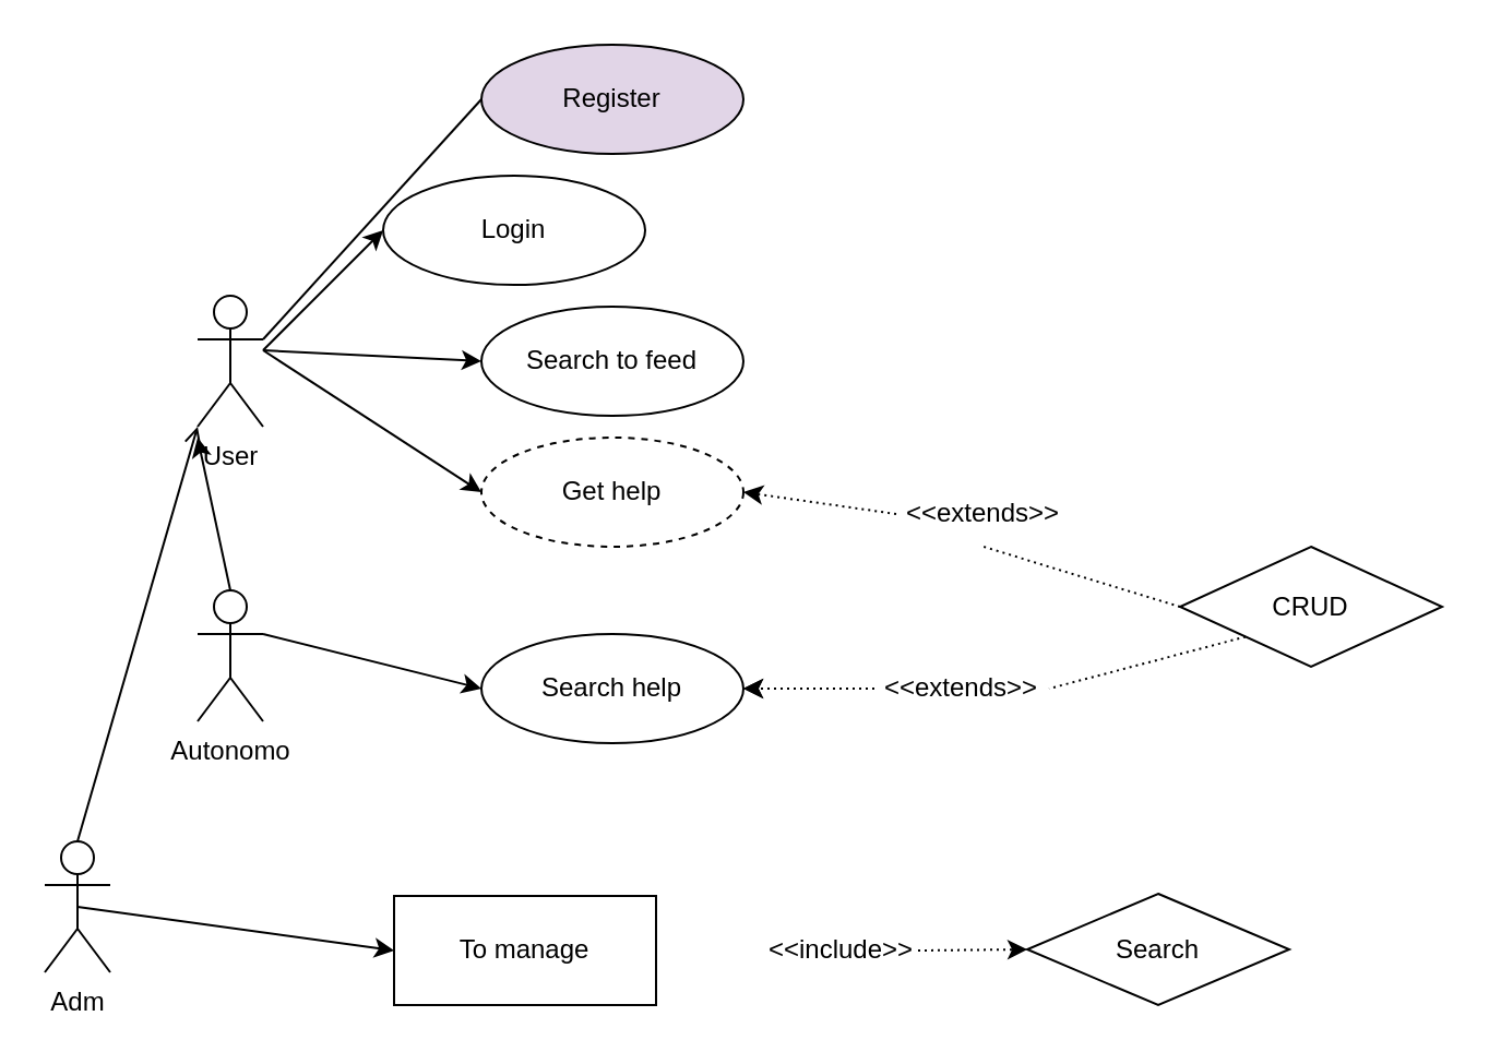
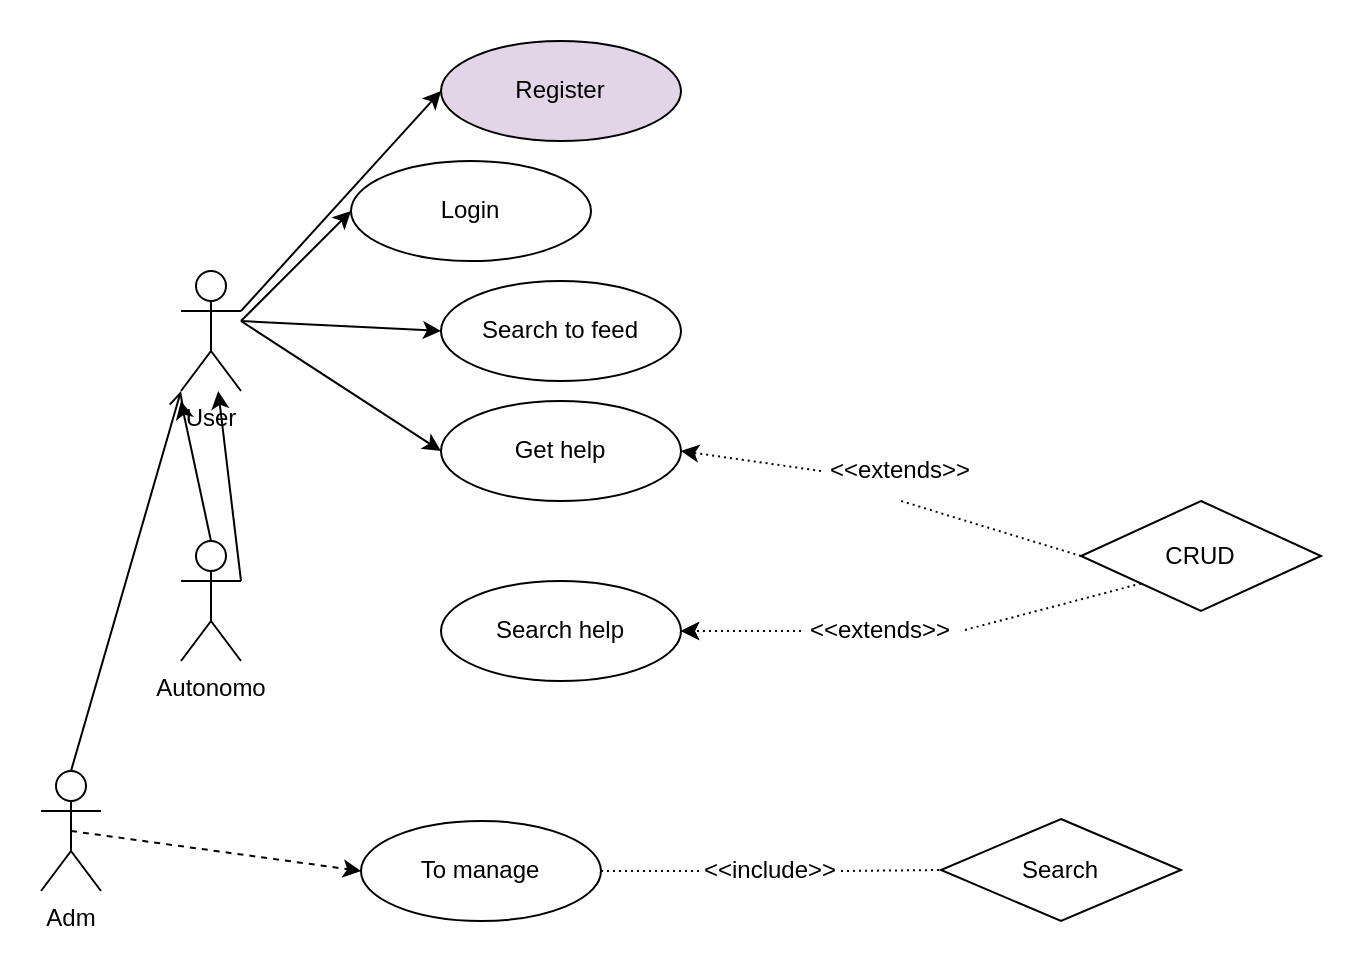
- <mxCell id="10" value="" style="endArrow=none;html=1;rounded=0;entryX=0;entryY=0.5;entryDx=0;entryDy=0;exitX=1;exitY=0.333;exitDx=0;exitDy=0;exitPerimeter=0;" edge="1" parent="1" source="2" target="4"><mxGeometry width="50" height="50" relative="1" as="geometry"><mxPoint x="120" y="135" as="sourcePoint" /><mxPoint x="170" y="85" as="targetPoint" /></mxGeometry></mxCell>
+ <mxCell id="10" value="" style="endArrow=classic;html=1;rounded=0;entryX=0;entryY=0.5;entryDx=0;entryDy=0;exitX=1;exitY=0.333;exitDx=0;exitDy=0;exitPerimeter=0;" edge="1" parent="1" source="2" target="4"><mxGeometry width="50" height="50" relative="1" as="geometry"><mxPoint x="120" y="135" as="sourcePoint" /><mxPoint x="170" y="85" as="targetPoint" /></mxGeometry></mxCell>
- <mxCell id="7" value="Get help" style="ellipse;whiteSpace=wrap;html=1;dashed=1;" vertex="1" parent="1"><mxGeometry x="220" y="200" width="120" height="50" as="geometry" /></mxCell>
+ <mxCell id="7" value="Get help" style="ellipse;whiteSpace=wrap;html=1;" vertex="1" parent="1"><mxGeometry x="220" y="200" width="120" height="50" as="geometry" /></mxCell>
- <mxCell id="15" value="" style="endArrow=classic;html=1;rounded=0;exitX=1;exitY=0.333;exitDx=0;exitDy=0;exitPerimeter=0;entryX=0;entryY=0.5;entryDx=0;entryDy=0;" edge="1" parent="1" source="8" target="14"><mxGeometry width="50" height="50" relative="1" as="geometry"><mxPoint x="340" y="260" as="sourcePoint" /><mxPoint x="390" y="210" as="targetPoint" /></mxGeometry></mxCell>
+ <mxCell id="15" value="" style="endArrow=classic;html=1;rounded=0;exitX=1;exitY=0.333;exitDx=0;exitDy=0;exitPerimeter=0;" edge="1" parent="1" source="8" target="2"><mxGeometry width="50" height="50" relative="1" as="geometry"><mxPoint x="340" y="260" as="sourcePoint" /><mxPoint x="390" y="210" as="targetPoint" /></mxGeometry></mxCell>
- <mxCell id="18" value="" style="endArrow=classic;html=1;rounded=0;exitX=0.5;exitY=0.5;exitDx=0;exitDy=0;exitPerimeter=0;entryX=0;entryY=0.5;entryDx=0;entryDy=0;" edge="1" parent="1" source="3" target="16"><mxGeometry width="50" height="50" relative="1" as="geometry"><mxPoint x="340" y="320" as="sourcePoint" /><mxPoint x="390" y="270" as="targetPoint" /></mxGeometry></mxCell>
+ <mxCell id="18" value="" style="endArrow=classic;html=1;rounded=0;exitX=0.5;exitY=0.5;exitDx=0;exitDy=0;exitPerimeter=0;entryX=0;entryY=0.5;entryDx=0;entryDy=0;dashed=1;" edge="1" parent="1" source="3" target="16"><mxGeometry width="50" height="50" relative="1" as="geometry"><mxPoint x="340" y="320" as="sourcePoint" /><mxPoint x="390" y="270" as="targetPoint" /></mxGeometry></mxCell>
- <mxCell id="28" value="" style="endArrow=classic;html=1;rounded=0;dashed=1;dashPattern=1 2;entryX=0;entryY=0.5;entryDx=0;entryDy=0;exitX=1;exitY=0.5;exitDx=0;exitDy=0;startArrow=none;" edge="1" parent="1" source="29" target="19"><mxGeometry width="50" height="50" relative="1" as="geometry"><mxPoint x="340" y="440" as="sourcePoint" /><mxPoint x="390" y="390" as="targetPoint" /><Array as="points" /></mxGeometry></mxCell>
+ <mxCell id="28" value="" style="endArrow=none;html=1;rounded=0;dashed=1;dashPattern=1 2;entryX=0;entryY=0.5;entryDx=0;entryDy=0;exitX=1;exitY=0.5;exitDx=0;exitDy=0;startArrow=none;" edge="1" parent="1" source="29" target="19"><mxGeometry width="50" height="50" relative="1" as="geometry"><mxPoint x="340" y="440" as="sourcePoint" /><mxPoint x="390" y="390" as="targetPoint" /><Array as="points" /></mxGeometry></mxCell>
- <mxCell id="16" value="To manage" style="whiteSpace=wrap;html=1;rounded=0;" vertex="1" parent="1"><mxGeometry x="180" y="410" width="120" height="50" as="geometry" /></mxCell>
+ <mxCell id="16" value="To manage" style="ellipse;whiteSpace=wrap;html=1;" vertex="1" parent="1"><mxGeometry x="180" y="410" width="120" height="50" as="geometry" /></mxCell>
+ <mxCell id="30" value="" style="endArrow=none;html=1;rounded=0;dashed=1;dashPattern=1 2;entryX=0;entryY=0.5;entryDx=0;entryDy=0;exitX=1;exitY=0.5;exitDx=0;exitDy=0;" edge="1" parent="1" source="16" target="29"><mxGeometry width="50" height="50" relative="1" as="geometry"><mxPoint x="300" y="435" as="sourcePoint" /><mxPoint x="490" y="425.5" as="targetPoint" /><Array as="points" /></mxGeometry></mxCell>
